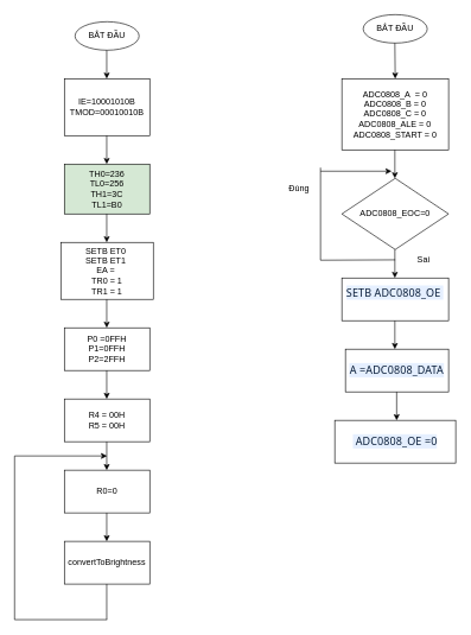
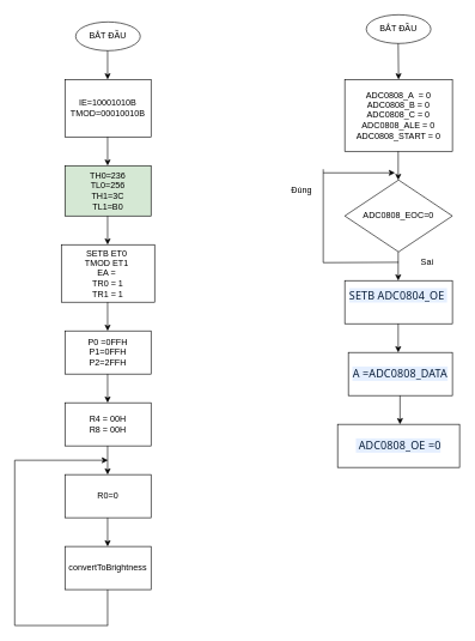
- <mxCell id="9" value="SETB ET0&amp;nbsp;&lt;div&gt;SETB ET1&amp;nbsp;&lt;/div&gt;&lt;div&gt;EA =&amp;nbsp;&lt;/div&gt;&lt;div data-sider-select-id=&quot;0ce1acc4-7611-4564-a327-6b56983f53f8&quot;&gt;TR0 = 1&lt;/div&gt;&lt;div&gt;TR1 = 1&lt;/div&gt;" style="rounded=0;whiteSpace=wrap;html=1;" vertex="1" parent="1"><mxGeometry x="85" y="340" width="130" height="80" as="geometry" /></mxCell>
+ <mxCell id="9" value="SETB ET0&amp;nbsp;&lt;div&gt;TMOD ET1&amp;nbsp;&lt;/div&gt;&lt;div&gt;EA =&amp;nbsp;&lt;/div&gt;&lt;div data-sider-select-id=&quot;0ce1acc4-7611-4564-a327-6b56983f53f8&quot;&gt;TR0 = 1&lt;/div&gt;&lt;div&gt;TR1 = 1&lt;/div&gt;" style="rounded=0;whiteSpace=wrap;html=1;" vertex="1" parent="1"><mxGeometry x="85" y="340" width="130" height="80" as="geometry" /></mxCell>
- <mxCell id="24" value="&lt;span style=&quot;color: rgb(8, 28, 54); font-family: SegoeuiPc, &amp;quot;Segoe UI&amp;quot;, &amp;quot;San Francisco&amp;quot;, &amp;quot;Helvetica Neue&amp;quot;, Helvetica, &amp;quot;Lucida Grande&amp;quot;, Roboto, Ubuntu, Tahoma, &amp;quot;Microsoft Sans Serif&amp;quot;, Arial, sans-serif; font-size: 15px; letter-spacing: 0.2px; text-align: start; white-space-collapse: preserve; background-color: rgb(229, 239, 255);&quot;&gt;SETB ADC0808_OE &lt;/span&gt;&lt;div&gt;&lt;span style=&quot;color: rgb(8, 28, 54); font-family: SegoeuiPc, &amp;quot;Segoe UI&amp;quot;, &amp;quot;San Francisco&amp;quot;, &amp;quot;Helvetica Neue&amp;quot;, Helvetica, &amp;quot;Lucida Grande&amp;quot;, Roboto, Ubuntu, Tahoma, &amp;quot;Microsoft Sans Serif&amp;quot;, Arial, sans-serif; font-size: 15px; letter-spacing: 0.2px; text-align: start; white-space-collapse: preserve; background-color: rgb(229, 239, 255);&quot;&gt;&lt;br&gt;&lt;/span&gt;&lt;/div&gt;" style="rounded=0;whiteSpace=wrap;html=1;strokeColor=default;align=center;verticalAlign=middle;fontFamily=Helvetica;fontSize=12;fontColor=default;fillColor=default;" vertex="1" parent="1"><mxGeometry x="480" y="390" width="150" height="60" as="geometry" /></mxCell>
+ <mxCell id="24" value="&lt;span style=&quot;color: rgb(8, 28, 54); font-family: SegoeuiPc, &amp;quot;Segoe UI&amp;quot;, &amp;quot;San Francisco&amp;quot;, &amp;quot;Helvetica Neue&amp;quot;, Helvetica, &amp;quot;Lucida Grande&amp;quot;, Roboto, Ubuntu, Tahoma, &amp;quot;Microsoft Sans Serif&amp;quot;, Arial, sans-serif; font-size: 15px; letter-spacing: 0.2px; text-align: start; white-space-collapse: preserve; background-color: rgb(229, 239, 255);&quot;&gt;SETB ADC0804_OE &lt;/span&gt;&lt;div&gt;&lt;span style=&quot;color: rgb(8, 28, 54); font-family: SegoeuiPc, &amp;quot;Segoe UI&amp;quot;, &amp;quot;San Francisco&amp;quot;, &amp;quot;Helvetica Neue&amp;quot;, Helvetica, &amp;quot;Lucida Grande&amp;quot;, Roboto, Ubuntu, Tahoma, &amp;quot;Microsoft Sans Serif&amp;quot;, Arial, sans-serif; font-size: 15px; letter-spacing: 0.2px; text-align: start; white-space-collapse: preserve; background-color: rgb(229, 239, 255);&quot;&gt;&lt;br&gt;&lt;/span&gt;&lt;/div&gt;" style="rounded=0;whiteSpace=wrap;html=1;strokeColor=default;align=center;verticalAlign=middle;fontFamily=Helvetica;fontSize=12;fontColor=default;fillColor=default;" vertex="1" parent="1"><mxGeometry x="480" y="390" width="150" height="60" as="geometry" /></mxCell>
- <mxCell id="8" value="R4 = 00H&lt;div&gt;R5 = 00H&lt;/div&gt;" style="rounded=0;whiteSpace=wrap;html=1;" vertex="1" parent="1"><mxGeometry x="90" y="560" width="120" height="60" as="geometry" /></mxCell>
+ <mxCell id="8" value="R4 = 00H&lt;div&gt;R8 = 00H&lt;/div&gt;" style="rounded=0;whiteSpace=wrap;html=1;" vertex="1" parent="1"><mxGeometry x="90" y="560" width="120" height="60" as="geometry" /></mxCell>
